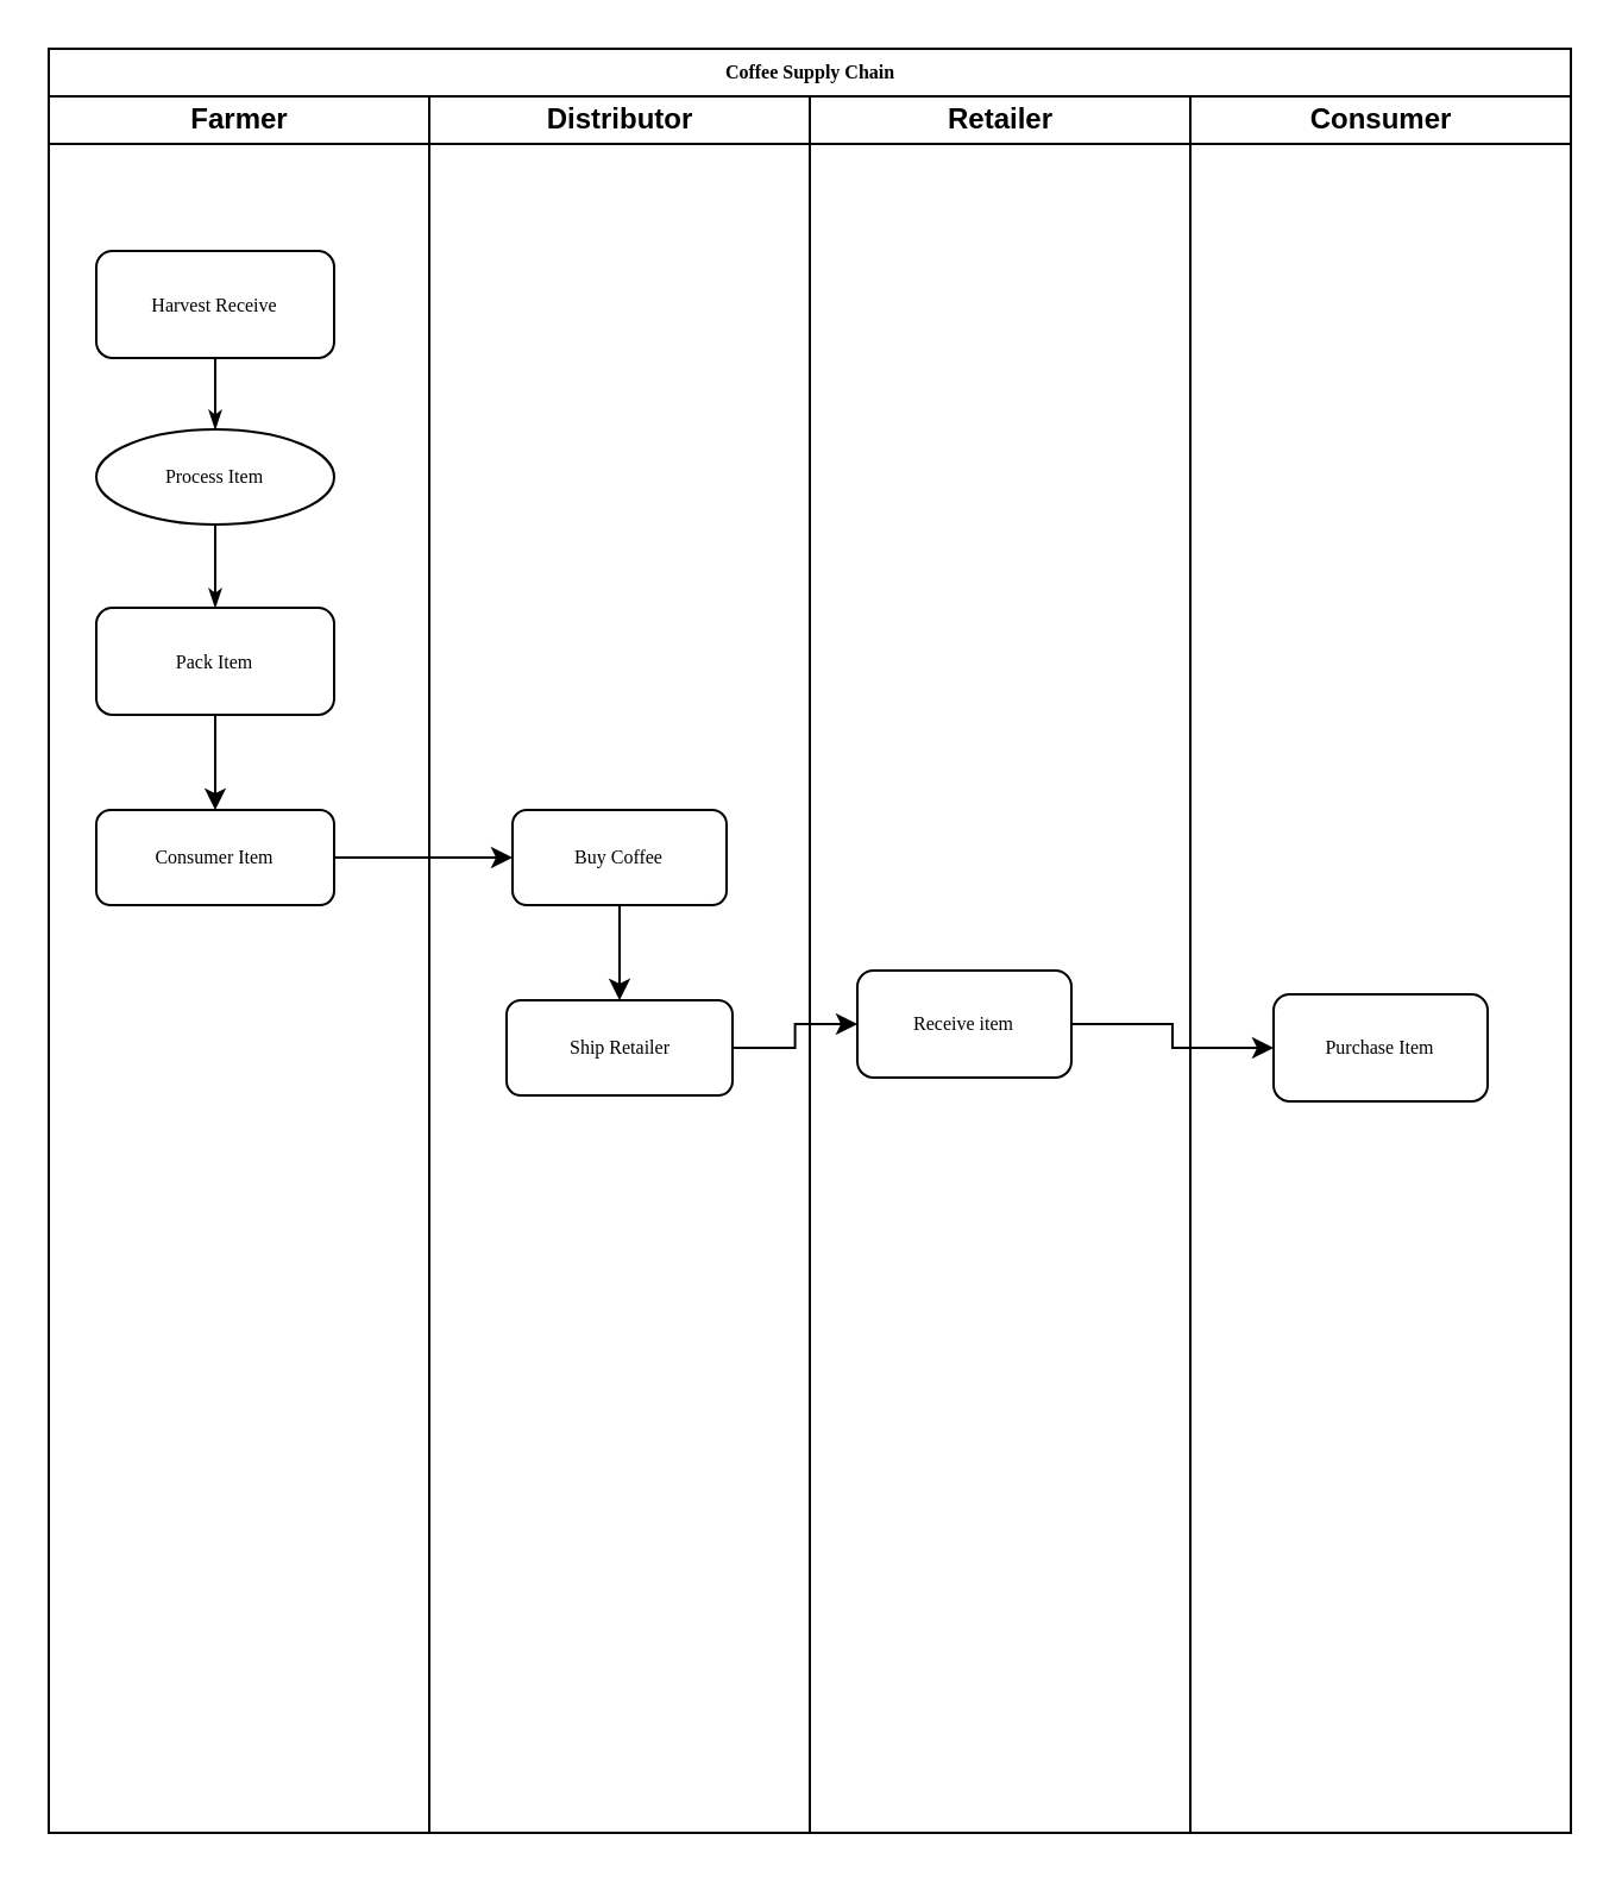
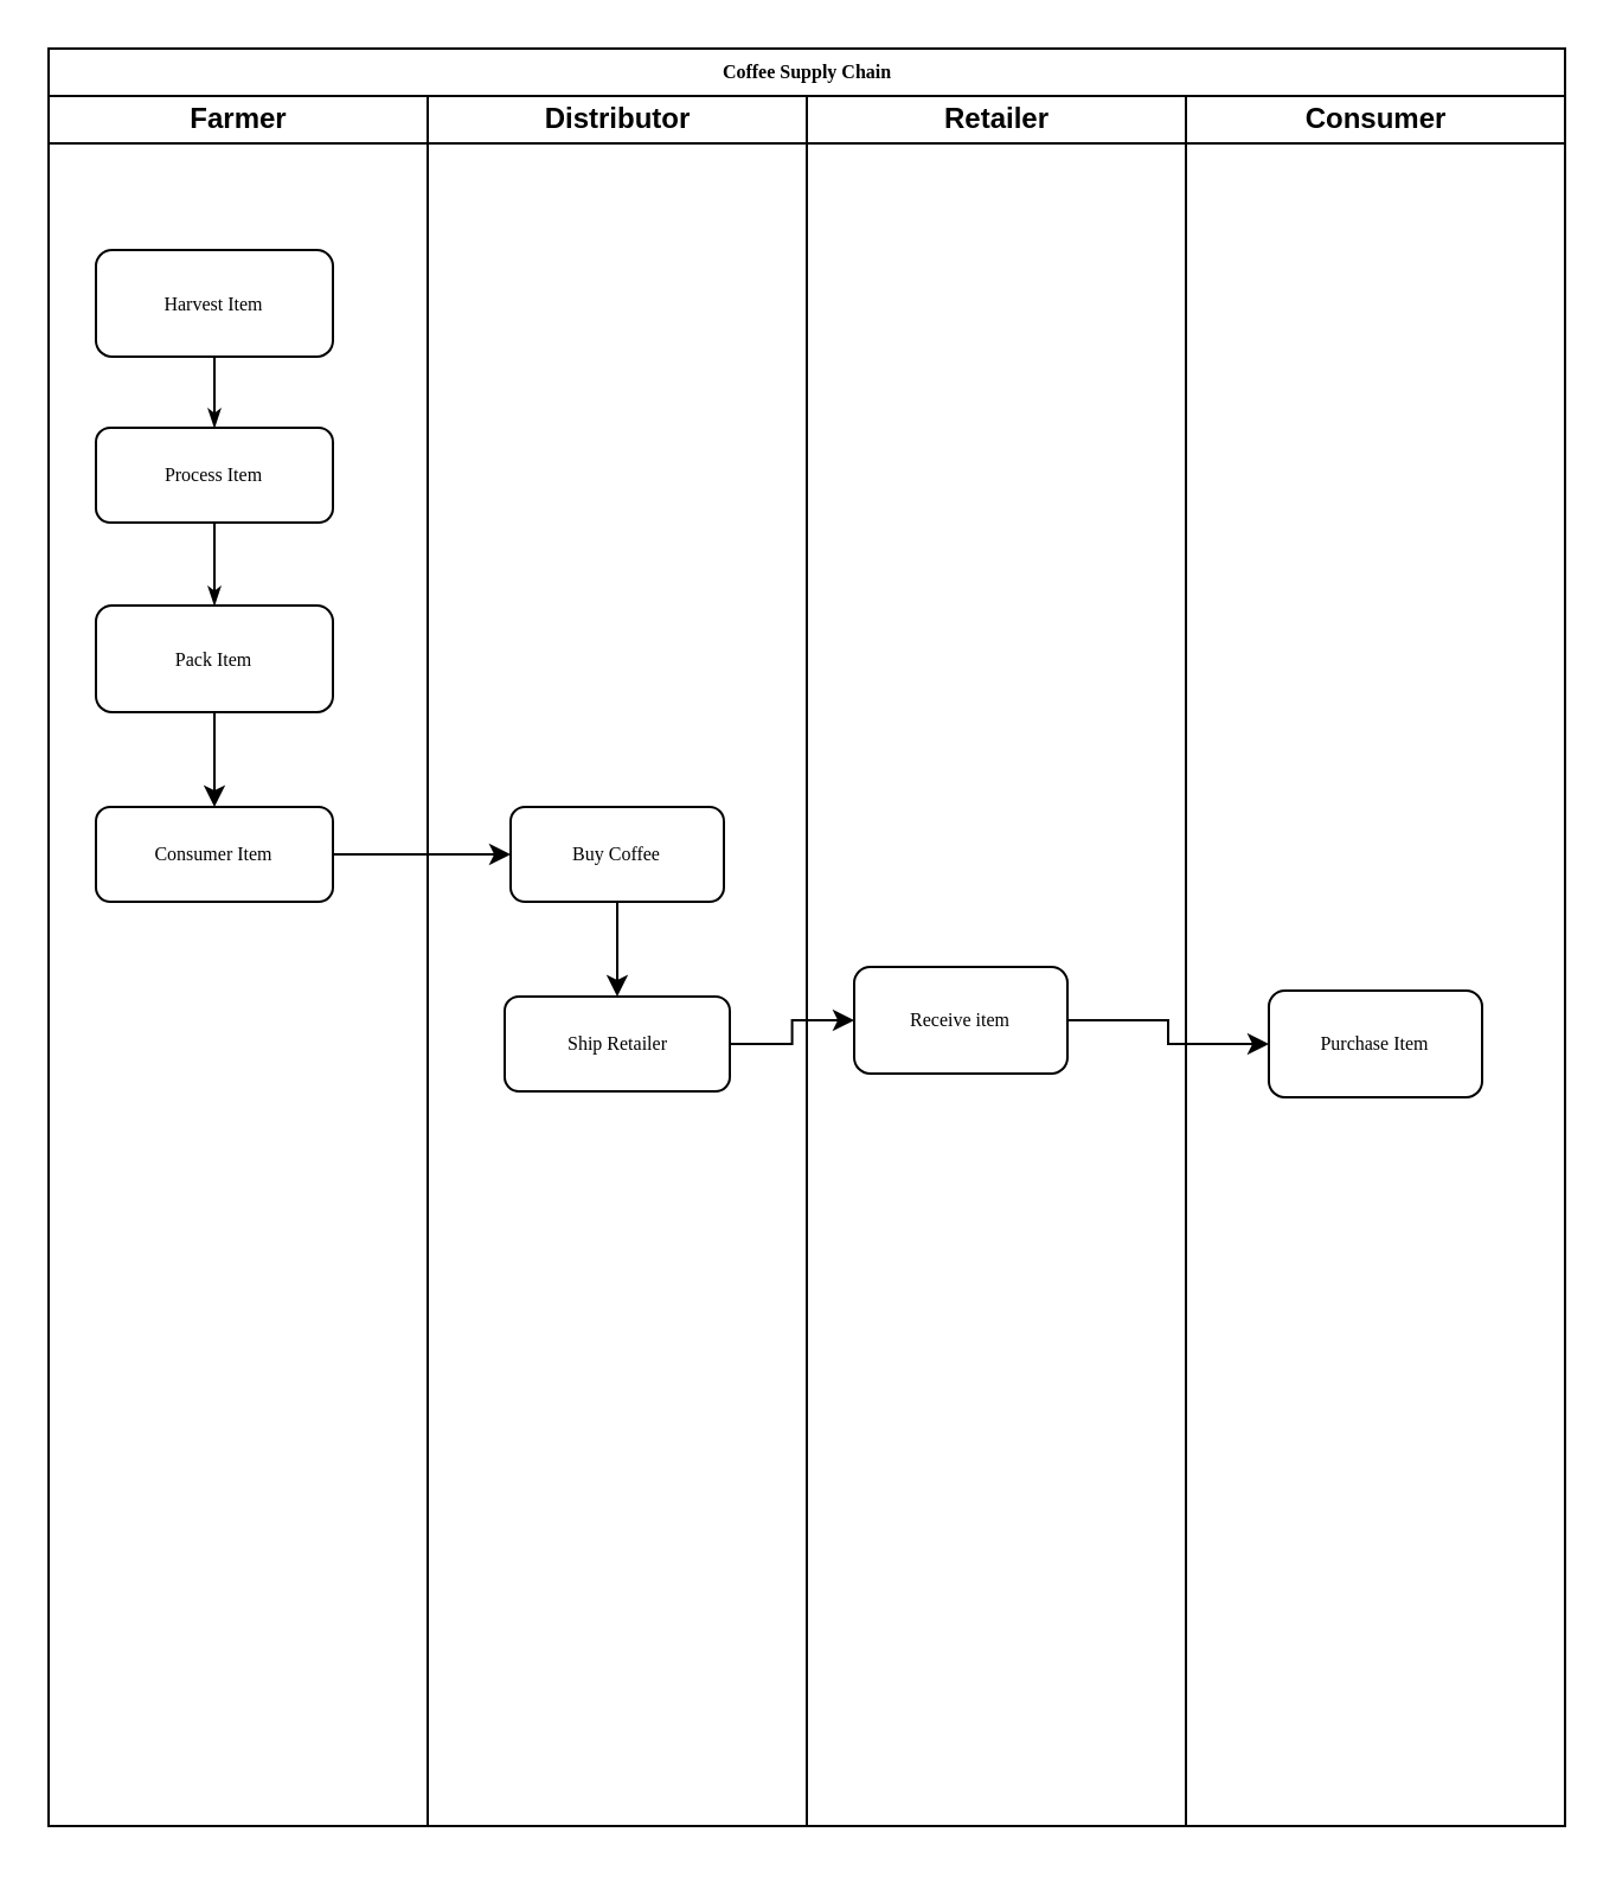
- <mxCell id="4" value="Harvest Receive" style="rounded=1;whiteSpace=wrap;html=1;shadow=0;labelBackgroundColor=none;strokeWidth=1;fontFamily=Verdana;fontSize=8;align=center;" parent="3" vertex="1"><mxGeometry x="20" y="65" width="100" height="45" as="geometry" /></mxCell>
+ <mxCell id="4" value="Harvest Item" style="rounded=1;whiteSpace=wrap;html=1;shadow=0;labelBackgroundColor=none;strokeWidth=1;fontFamily=Verdana;fontSize=8;align=center;" parent="3" vertex="1"><mxGeometry x="20" y="65" width="100" height="45" as="geometry" /></mxCell>
- <mxCell id="6" value="Process Item" style="ellipse;whiteSpace=wrap;html=1;shadow=0;labelBackgroundColor=none;strokeWidth=1;fontFamily=Verdana;fontSize=8;align=center;" parent="3" vertex="1"><mxGeometry x="20" y="140" width="100" height="40" as="geometry" /></mxCell>
+ <mxCell id="6" value="Process Item" style="rounded=1;whiteSpace=wrap;html=1;shadow=0;labelBackgroundColor=none;strokeWidth=1;fontFamily=Verdana;fontSize=8;align=center;" parent="3" vertex="1"><mxGeometry x="20" y="140" width="100" height="40" as="geometry" /></mxCell>
